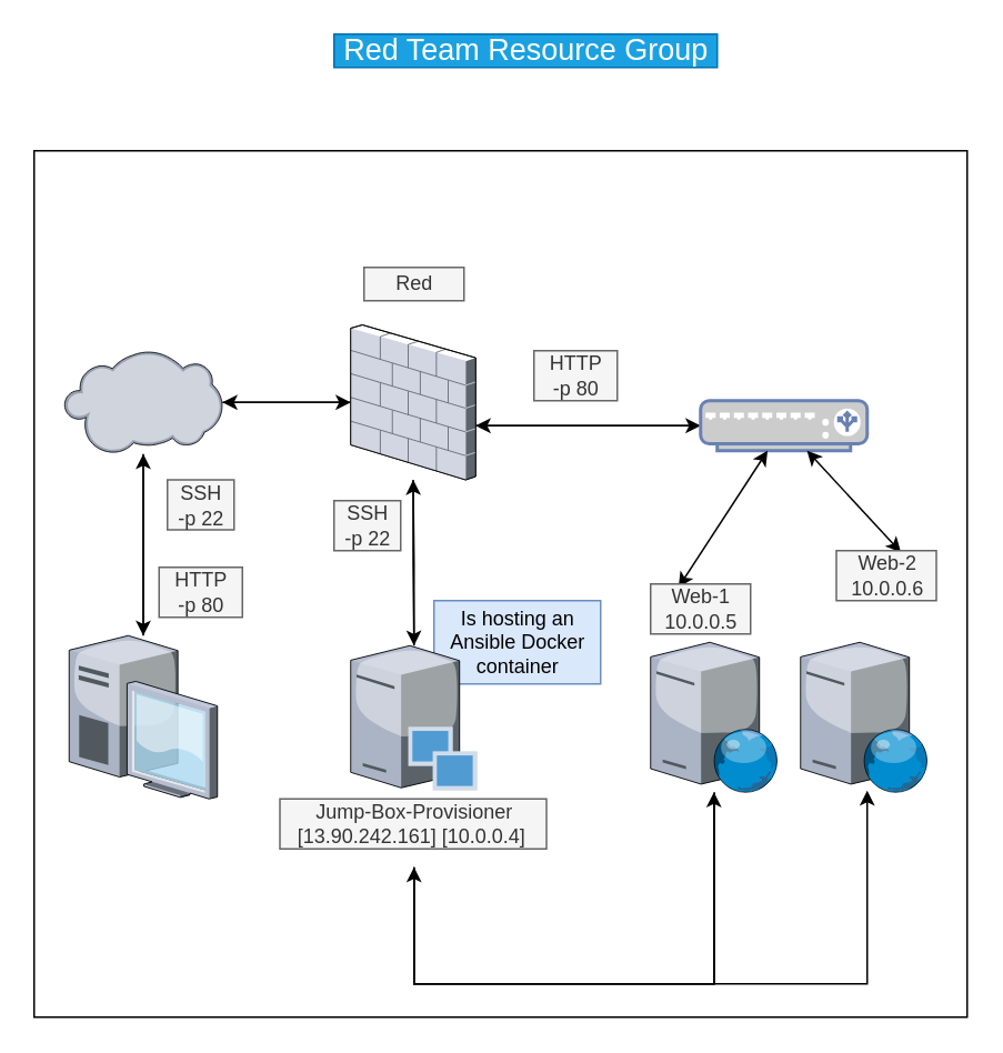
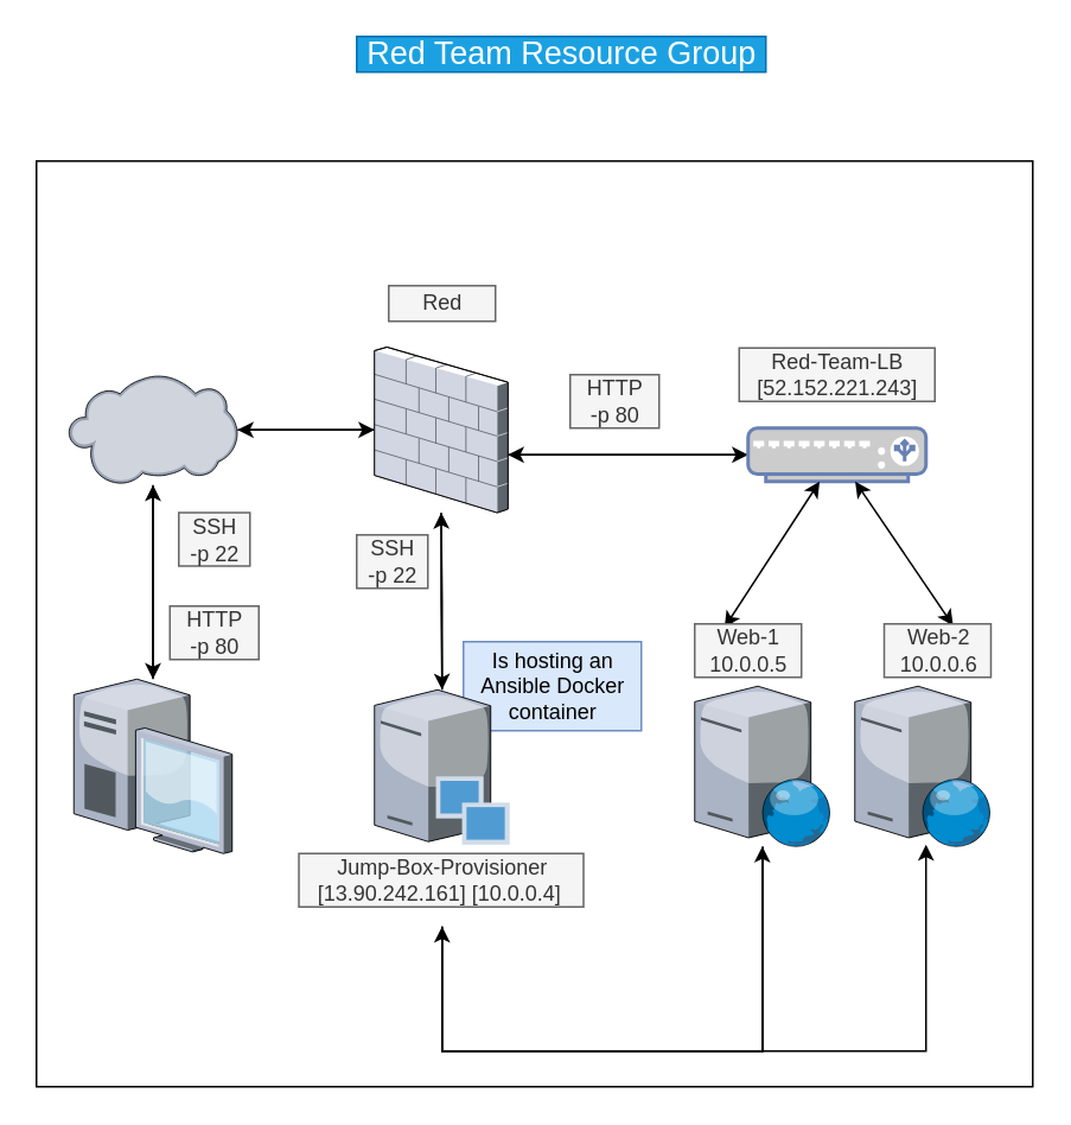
+ <mxCell id="29" value="Red-Team-LB&lt;br&gt;[52.152.221.243]" style="text;html=1;align=center;verticalAlign=middle;resizable=0;points=[];autosize=1;strokeColor=#666666;fillColor=#f5f5f5;fontColor=#333333;" vertex="1" parent="1"><mxGeometry x="415" y="195" width="110" height="30" as="geometry" /></mxCell>
- <mxCell id="32" value="Web-2&lt;br&gt;10.0.0.6" style="text;html=1;align=center;verticalAlign=middle;resizable=0;points=[];autosize=1;strokeColor=#666666;fillColor=#f5f5f5;fontColor=#333333;" vertex="1" parent="1"><mxGeometry x="501.5" y="330" width="60" height="30" as="geometry" /></mxCell>
+ <mxCell id="32" value="Web-2&lt;br&gt;10.0.0.6" style="text;html=1;align=center;verticalAlign=middle;resizable=0;points=[];autosize=1;strokeColor=#666666;fillColor=#f5f5f5;fontColor=#333333;" vertex="1" parent="1"><mxGeometry x="496.5" y="350" width="60" height="30" as="geometry" /></mxCell>
